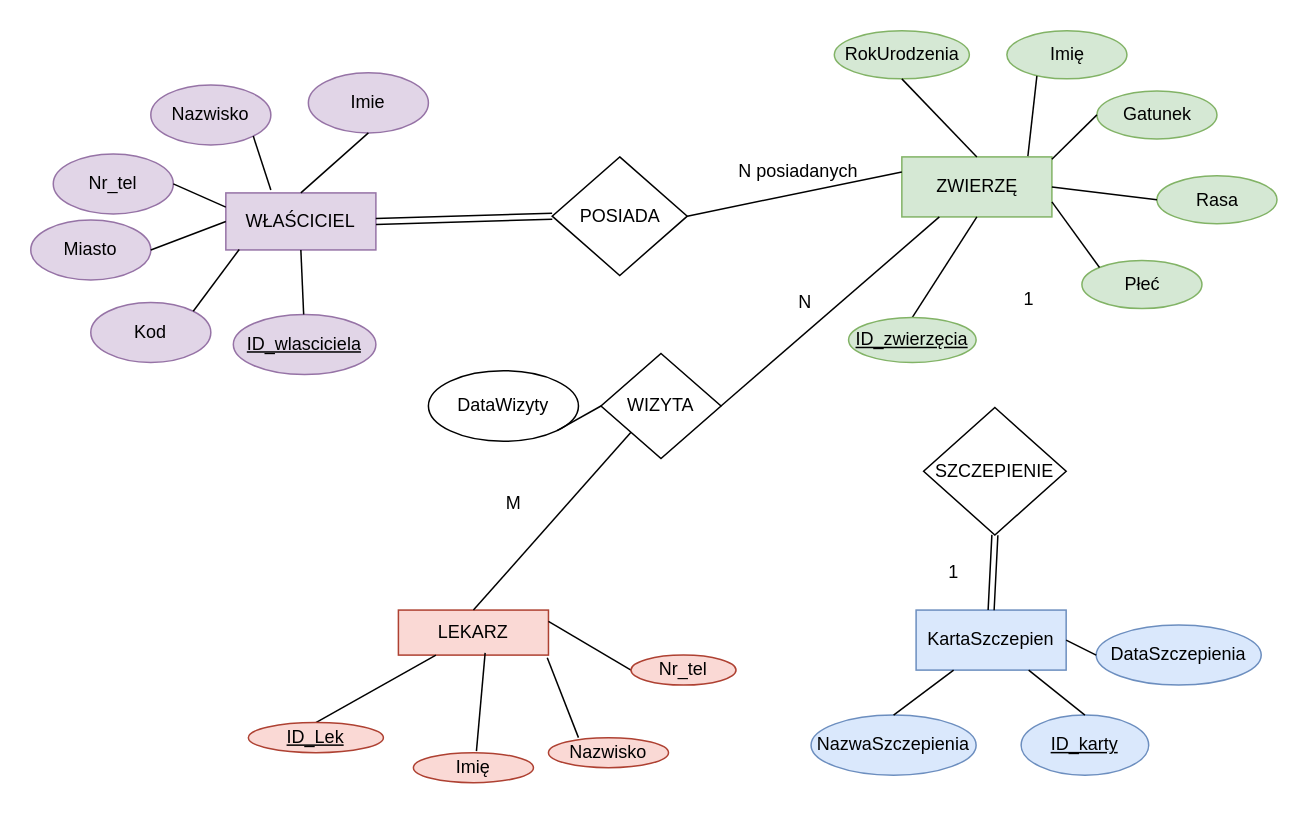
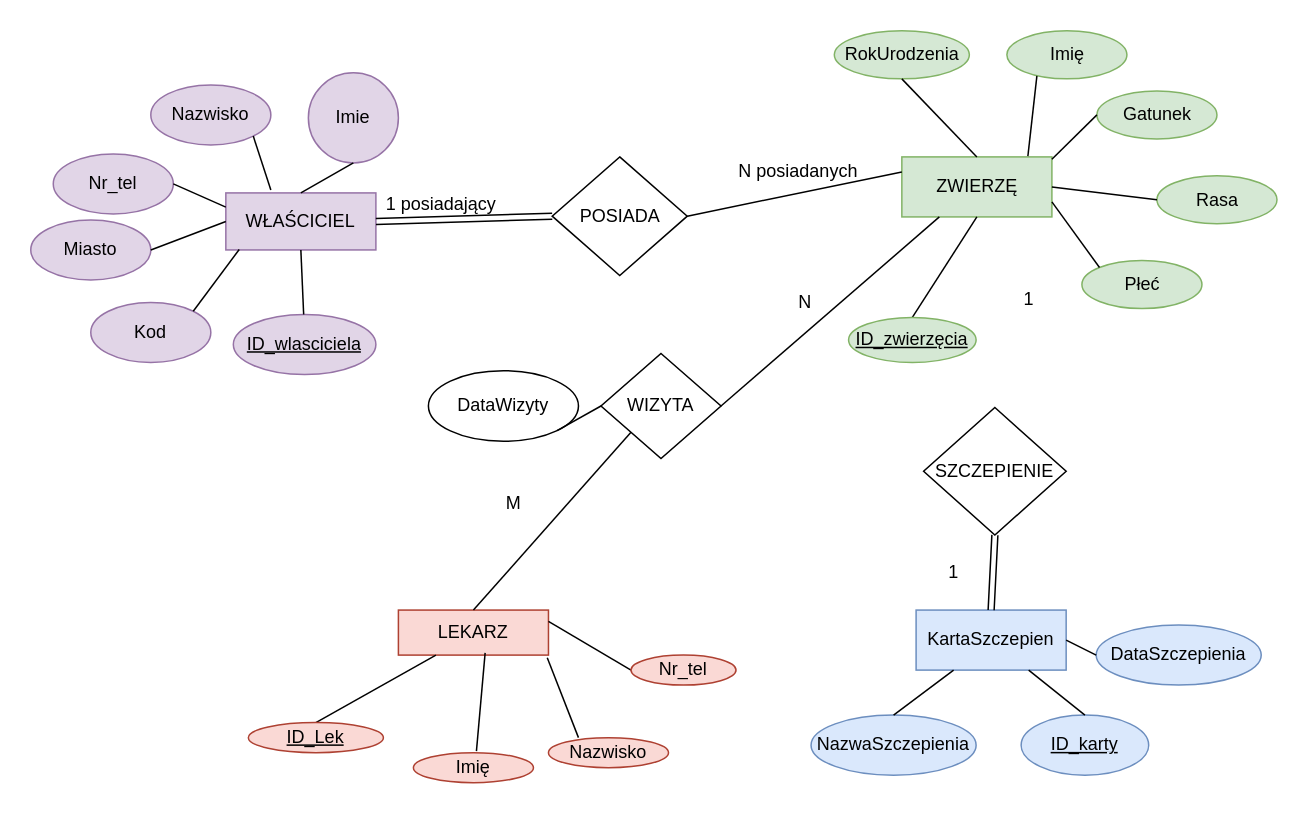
- <mxCell id="38" value="Imie" style="ellipse;whiteSpace=wrap;html=1;fillColor=#e1d5e7;strokeColor=#9673a6;" vertex="1" parent="1"><mxGeometry x="205" y="48" width="80" height="40" as="geometry" /></mxCell>
+ <mxCell id="38" value="Imie" style="ellipse;whiteSpace=wrap;html=1;fillColor=#e1d5e7;strokeColor=#9673a6;" vertex="1" parent="1"><mxGeometry x="205" y="48" width="60" height="60" as="geometry" /></mxCell>
+ <mxCell id="31" value="1 posiadający" style="text;html=1;resizable=0;points=[];autosize=1;align=left;verticalAlign=top;spacingTop=-4;" vertex="1" parent="1"><mxGeometry x="255" y="126" width="90" height="20" as="geometry" /></mxCell>
